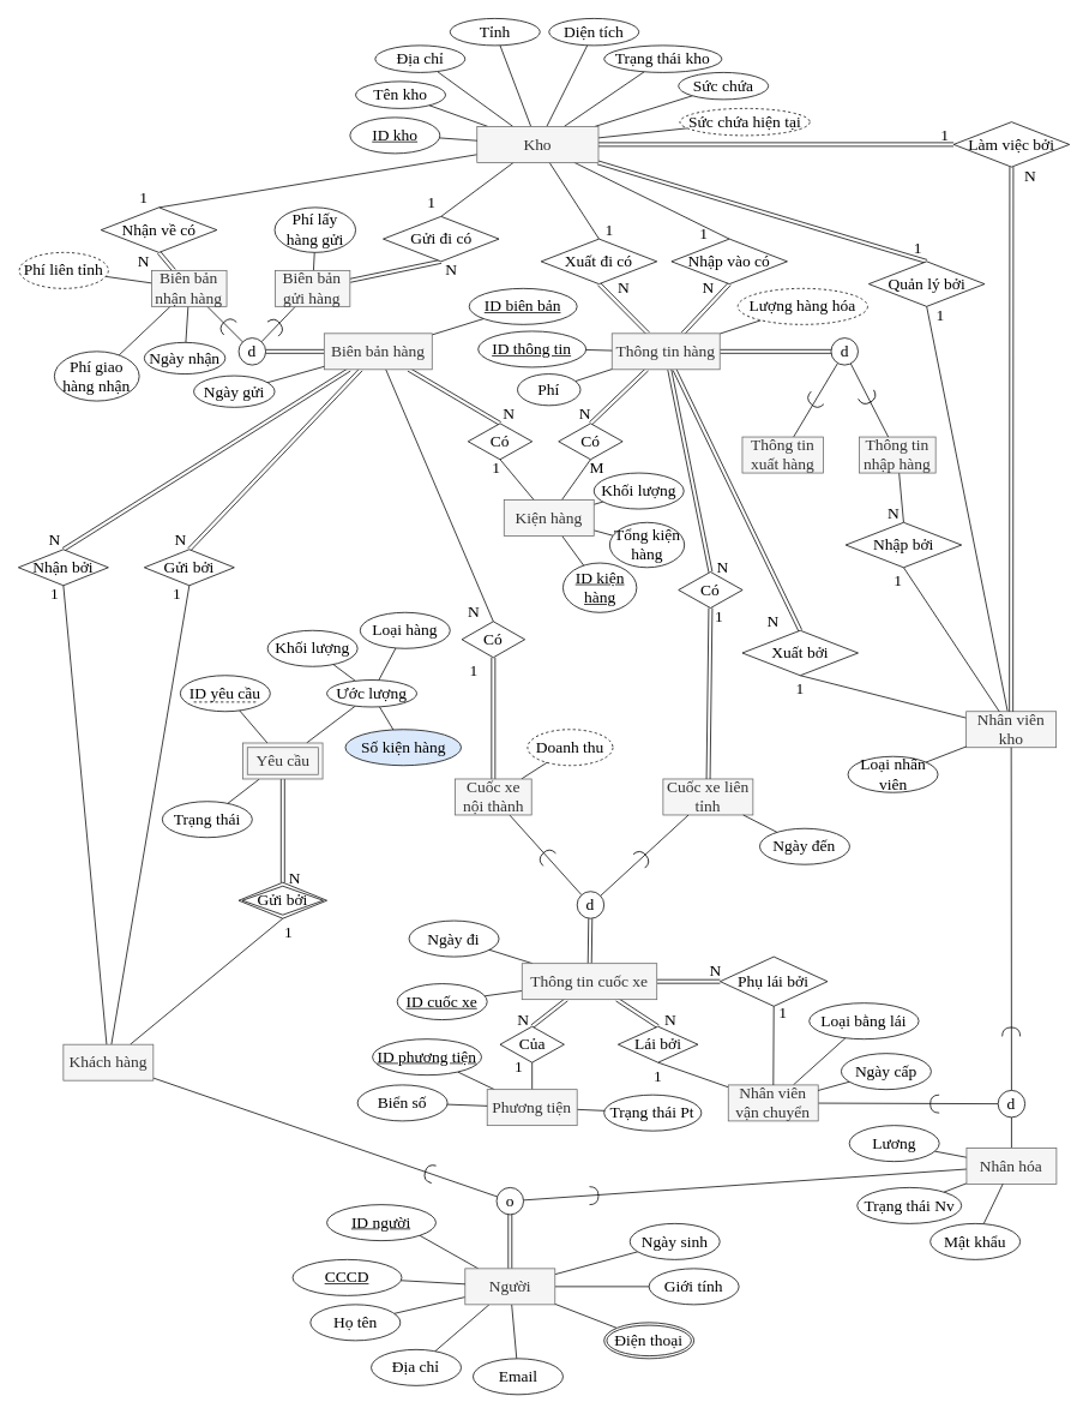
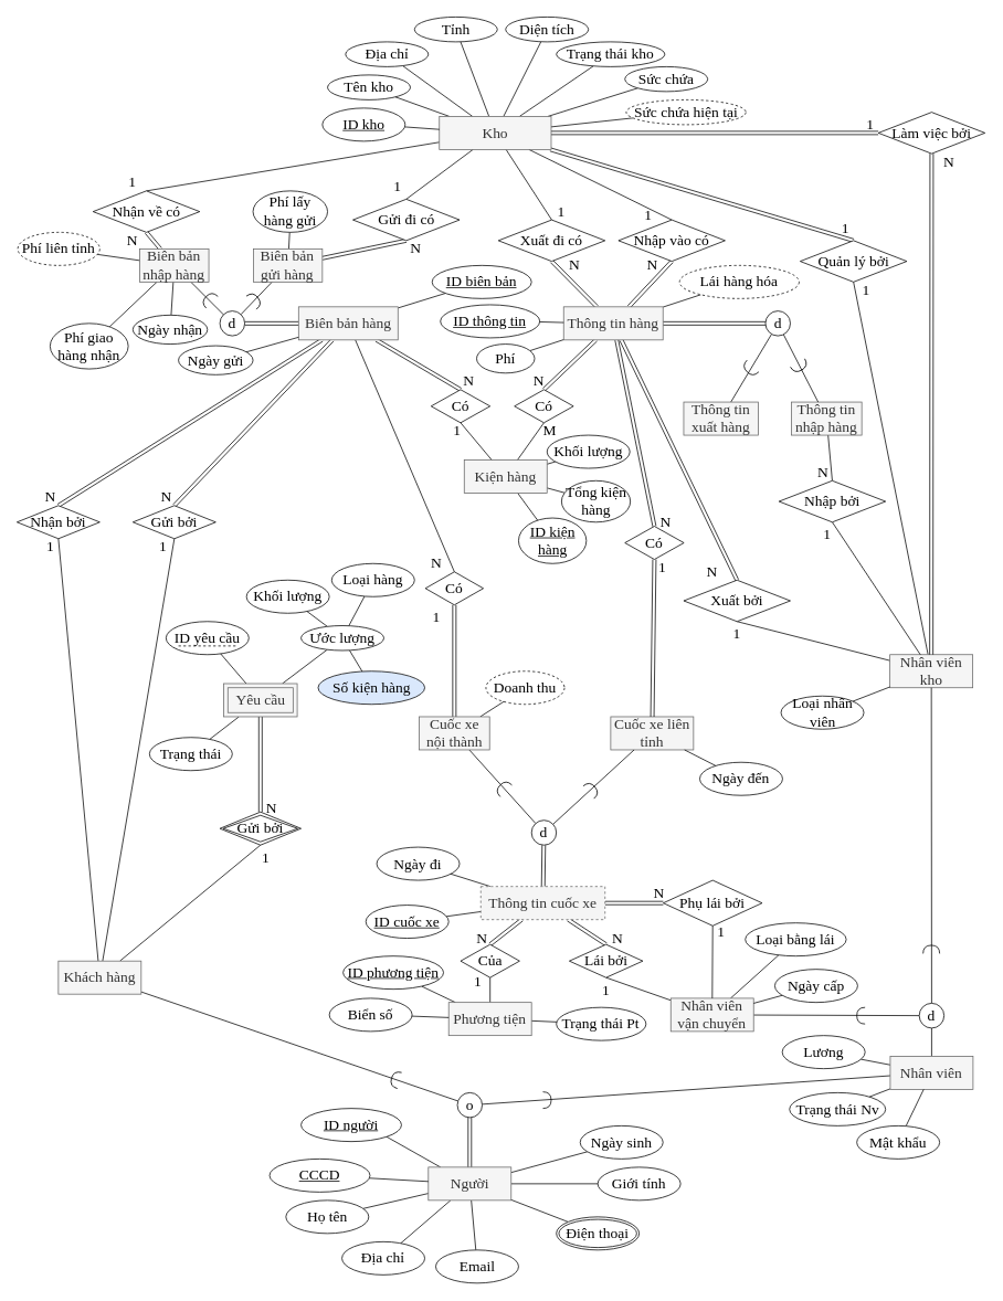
- <mxCell id="221" value="Biên bản nhận hàng" style="whiteSpace=wrap;html=1;align=center;rounded=0;shadow=0;glass=0;labelBackgroundColor=none;sketch=0;disableMultiStroke=0;disableMultiStrokeFill=0;strokeColor=#666666;fontFamily=Times New Roman;fontSize=18;fillColor=#f5f5f5;fontColor=#333333;" parent="1" vertex="1"><mxGeometry x="168.36" y="300" width="83.28" height="40" as="geometry" /></mxCell>
+ <mxCell id="221" value="Biên bản nhập hàng" style="whiteSpace=wrap;html=1;align=center;rounded=0;shadow=0;glass=0;labelBackgroundColor=none;sketch=0;disableMultiStroke=0;disableMultiStrokeFill=0;strokeColor=#666666;fontFamily=Times New Roman;fontSize=18;fillColor=#f5f5f5;fontColor=#333333;" parent="1" vertex="1"><mxGeometry x="168.36" y="300" width="83.28" height="40" as="geometry" /></mxCell>
- <mxCell id="107" value="Lượng hàng hóa" style="ellipse;whiteSpace=wrap;html=1;align=center;fontFamily=Times New Roman;fontSize=18;fontStyle=0;dashed=1;" parent="1" vertex="1"><mxGeometry x="820" y="320" width="144.38" height="40" as="geometry" /></mxCell>
+ <mxCell id="107" value="Lái hàng hóa" style="ellipse;whiteSpace=wrap;html=1;align=center;fontFamily=Times New Roman;fontSize=18;fontStyle=0;dashed=1;" parent="1" vertex="1"><mxGeometry x="820" y="320" width="144.38" height="40" as="geometry" /></mxCell>
- <mxCell id="77" value="Thông tin cuốc xe" style="whiteSpace=wrap;html=1;align=center;rounded=0;shadow=0;glass=0;labelBackgroundColor=none;sketch=0;disableMultiStroke=0;disableMultiStrokeFill=0;strokeColor=#666666;fontFamily=Times New Roman;fontSize=18;fillColor=#f5f5f5;fontColor=#333333;" parent="1" vertex="1"><mxGeometry x="580" y="1070" width="150" height="40" as="geometry" /></mxCell>
+ <mxCell id="77" value="Thông tin cuốc xe" style="whiteSpace=wrap;html=1;align=center;rounded=0;shadow=0;glass=0;labelBackgroundColor=none;sketch=0;disableMultiStroke=0;disableMultiStrokeFill=0;strokeColor=#666666;fontFamily=Times New Roman;fontSize=18;fillColor=#f5f5f5;fontColor=#333333;dashed=1;" parent="1" vertex="1"><mxGeometry x="580" y="1070" width="150" height="40" as="geometry" /></mxCell>
- <mxCell id="103" value="Nhân hóa" style="whiteSpace=wrap;html=1;align=center;rounded=0;shadow=0;glass=0;labelBackgroundColor=none;sketch=0;disableMultiStroke=0;disableMultiStrokeFill=0;strokeColor=#666666;fontFamily=Times New Roman;fontSize=18;fillColor=#f5f5f5;fontColor=#333333;" parent="1" vertex="1"><mxGeometry x="1074.37" y="1275" width="100" height="40" as="geometry" /></mxCell>
+ <mxCell id="103" value="Nhân viên" style="whiteSpace=wrap;html=1;align=center;rounded=0;shadow=0;glass=0;labelBackgroundColor=none;sketch=0;disableMultiStroke=0;disableMultiStrokeFill=0;strokeColor=#666666;fontFamily=Times New Roman;fontSize=18;fillColor=#f5f5f5;fontColor=#333333;" parent="1" vertex="1"><mxGeometry x="1074.37" y="1275" width="100" height="40" as="geometry" /></mxCell>
